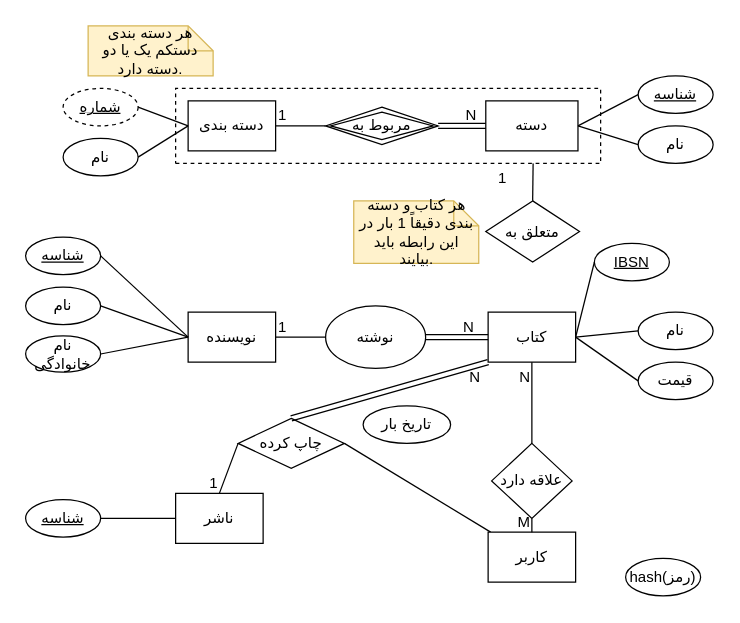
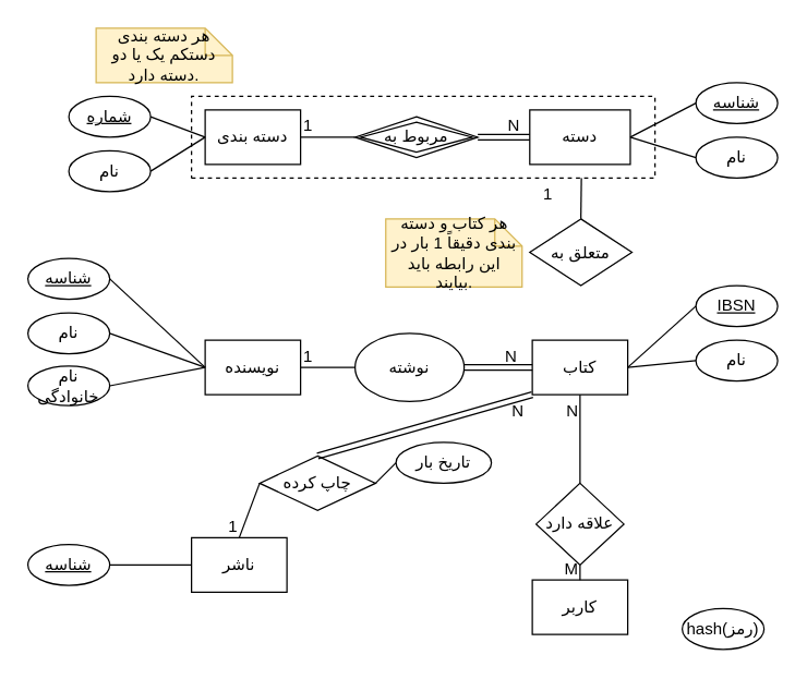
- <mxCell id="45" value="شماره" style="ellipse;whiteSpace=wrap;html=1;align=center;fontStyle=4;dashed=1;" vertex="1" parent="1"><mxGeometry x="50" y="70" width="60" height="30" as="geometry" /></mxCell>
+ <mxCell id="45" value="شماره" style="ellipse;whiteSpace=wrap;html=1;align=center;fontStyle=4;" vertex="1" parent="1"><mxGeometry x="50" y="70" width="60" height="30" as="geometry" /></mxCell>
- <mxCell id="9" value="IBSN" style="ellipse;whiteSpace=wrap;html=1;align=center;fontStyle=4;" vertex="1" parent="1"><mxGeometry x="475" y="194" width="60" height="30" as="geometry" /></mxCell>
+ <mxCell id="9" value="IBSN" style="ellipse;whiteSpace=wrap;html=1;align=center;fontStyle=4;" vertex="1" parent="1"><mxGeometry x="510" y="209" width="60" height="30" as="geometry" /></mxCell>
- <mxCell id="43" value="" style="endArrow=none;html=1;rounded=0;entryX=0;entryY=0.5;entryDx=0;entryDy=0;exitX=1;exitY=0.5;exitDx=0;exitDy=0;" edge="1" parent="1" source="2" target="11"><mxGeometry relative="1" as="geometry"><mxPoint x="330" y="280" as="sourcePoint" /><mxPoint x="490" y="280" as="targetPoint" /></mxGeometry></mxCell>
- <mxCell id="11" value="قیمت" style="ellipse;whiteSpace=wrap;html=1;align=center;" vertex="1" parent="1"><mxGeometry x="510" y="289" width="60" height="30" as="geometry" /></mxCell>
- <mxCell id="23" value="" style="endArrow=none;html=1;rounded=0;exitX=1;exitY=0.5;exitDx=0;exitDy=0;" edge="1" parent="1" source="13" target="44"><mxGeometry relative="1" as="geometry"><mxPoint x="290" y="299" as="sourcePoint" /><mxPoint x="450" y="299" as="targetPoint" /></mxGeometry></mxCell>
+ <mxCell id="23" value="" style="endArrow=none;html=1;rounded=0;entryX=0;entryY=0.5;entryDx=0;entryDy=0;exitX=1;exitY=0.5;exitDx=0;exitDy=0;" edge="1" parent="1" source="13" target="22"><mxGeometry relative="1" as="geometry"><mxPoint x="290" y="299" as="sourcePoint" /><mxPoint x="450" y="299" as="targetPoint" /></mxGeometry></mxCell>
